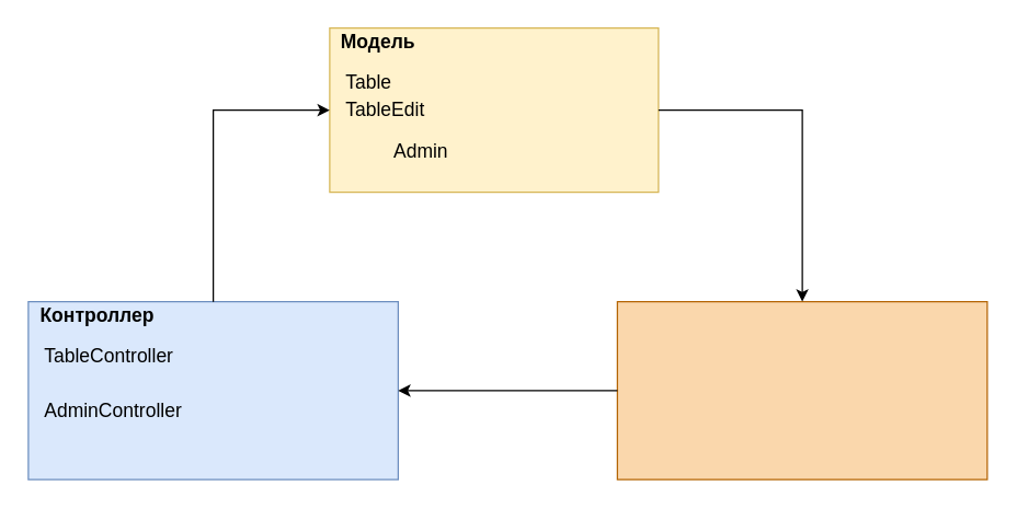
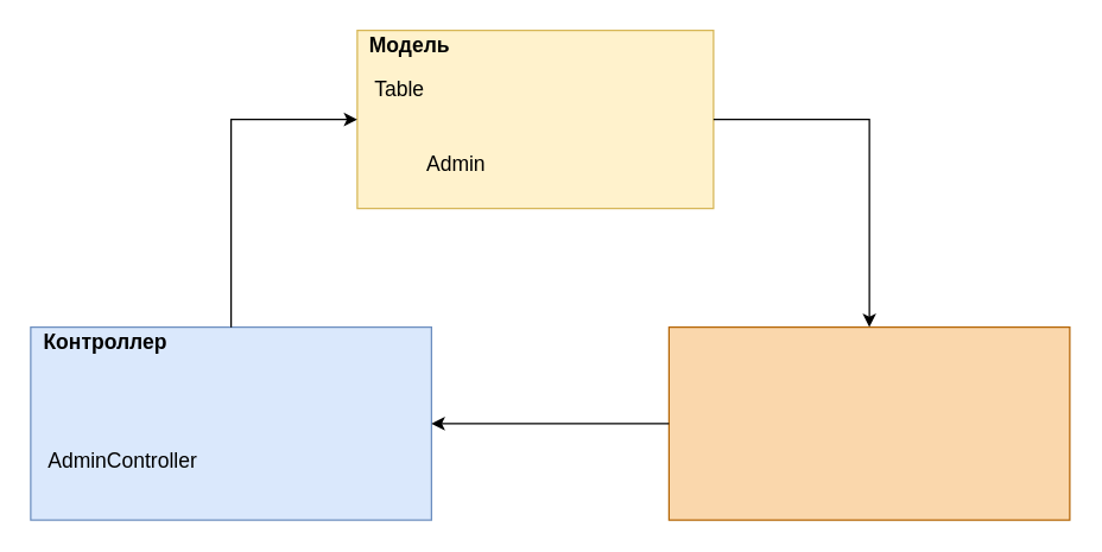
- <mxCell id="6" value="TableEdit" style="text;html=1;strokeColor=none;fillColor=none;align=left;verticalAlign=middle;whiteSpace=wrap;rounded=0;fontSize=14;" vertex="1" parent="2"><mxGeometry x="10" y="50" width="130" height="20" as="geometry" /></mxCell>
- <mxCell id="13" value="TableController" style="text;html=1;strokeColor=none;fillColor=none;align=left;verticalAlign=middle;whiteSpace=wrap;rounded=0;fontSize=14;" vertex="1" parent="10"><mxGeometry x="10" y="30" width="130" height="20" as="geometry" /></mxCell>
- <mxCell id="14" value="AdminController" style="text;html=1;strokeColor=none;fillColor=none;align=left;verticalAlign=middle;whiteSpace=wrap;rounded=0;fontSize=14;" vertex="1" parent="10"><mxGeometry x="10" y="70" width="130" height="20" as="geometry" /></mxCell>
+ <mxCell id="14" value="AdminController" style="text;html=1;strokeColor=none;fillColor=none;align=left;verticalAlign=middle;whiteSpace=wrap;rounded=0;fontSize=14;" vertex="1" parent="10"><mxGeometry x="10" y="80" width="130" height="20" as="geometry" /></mxCell>
